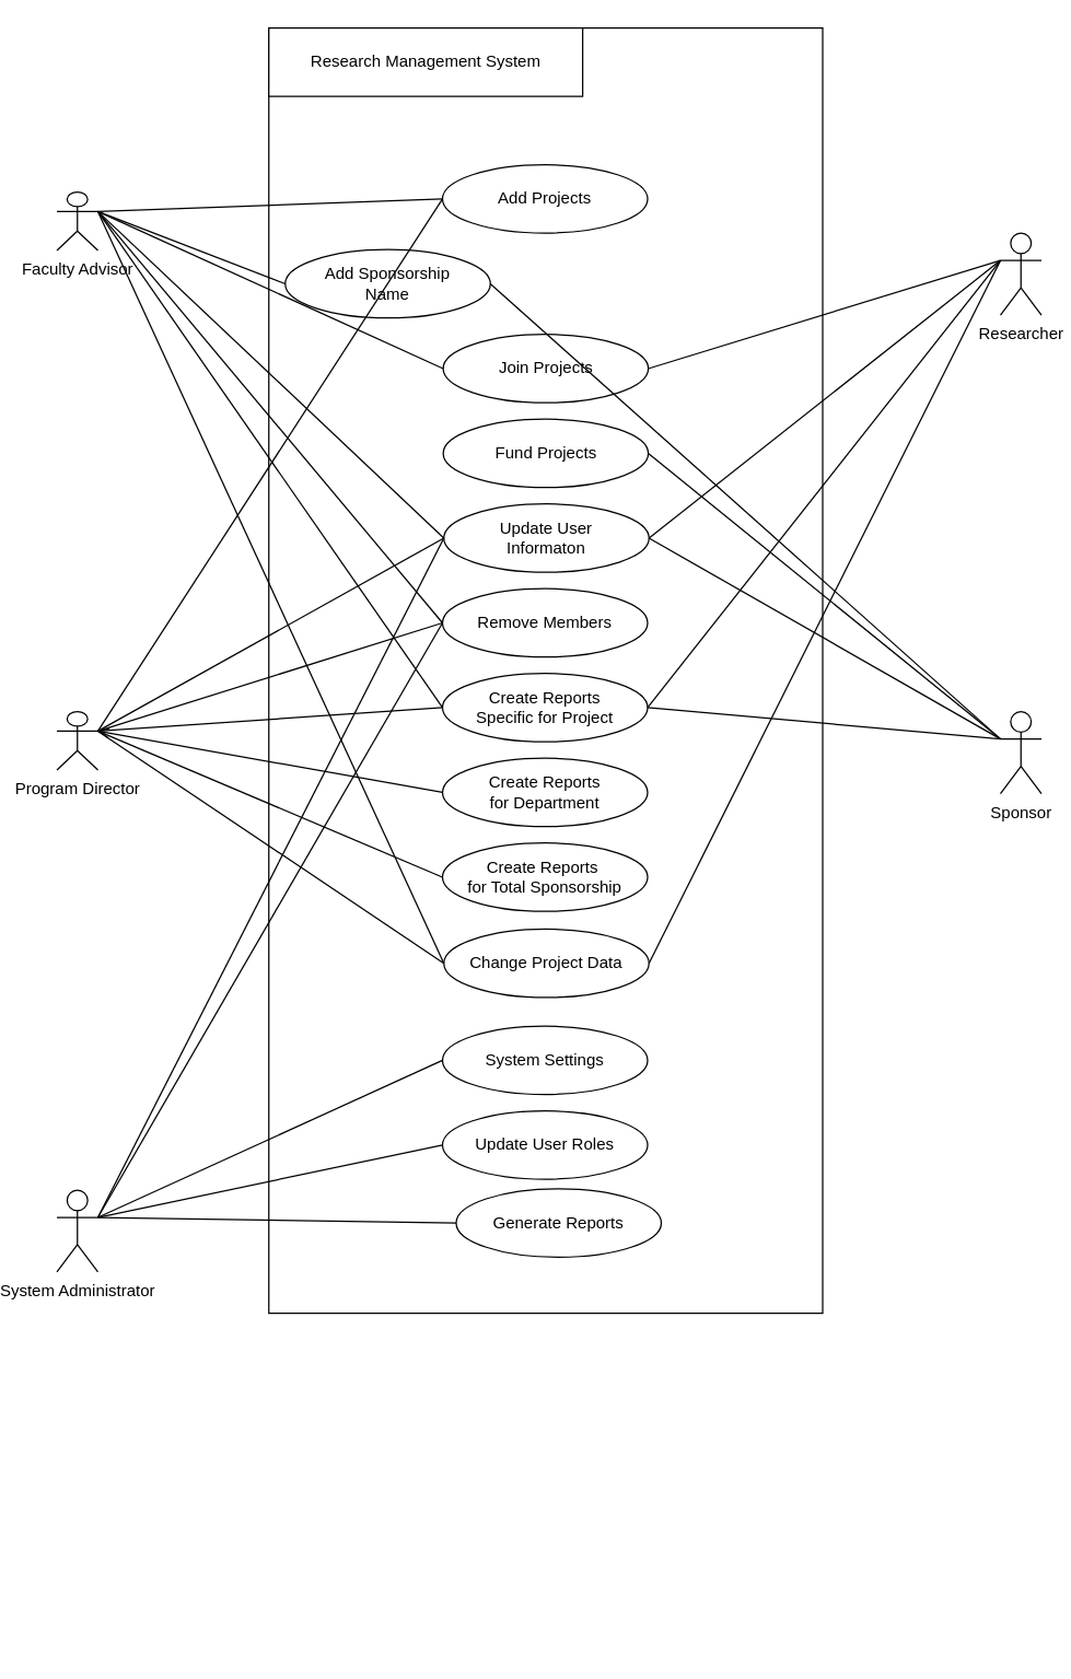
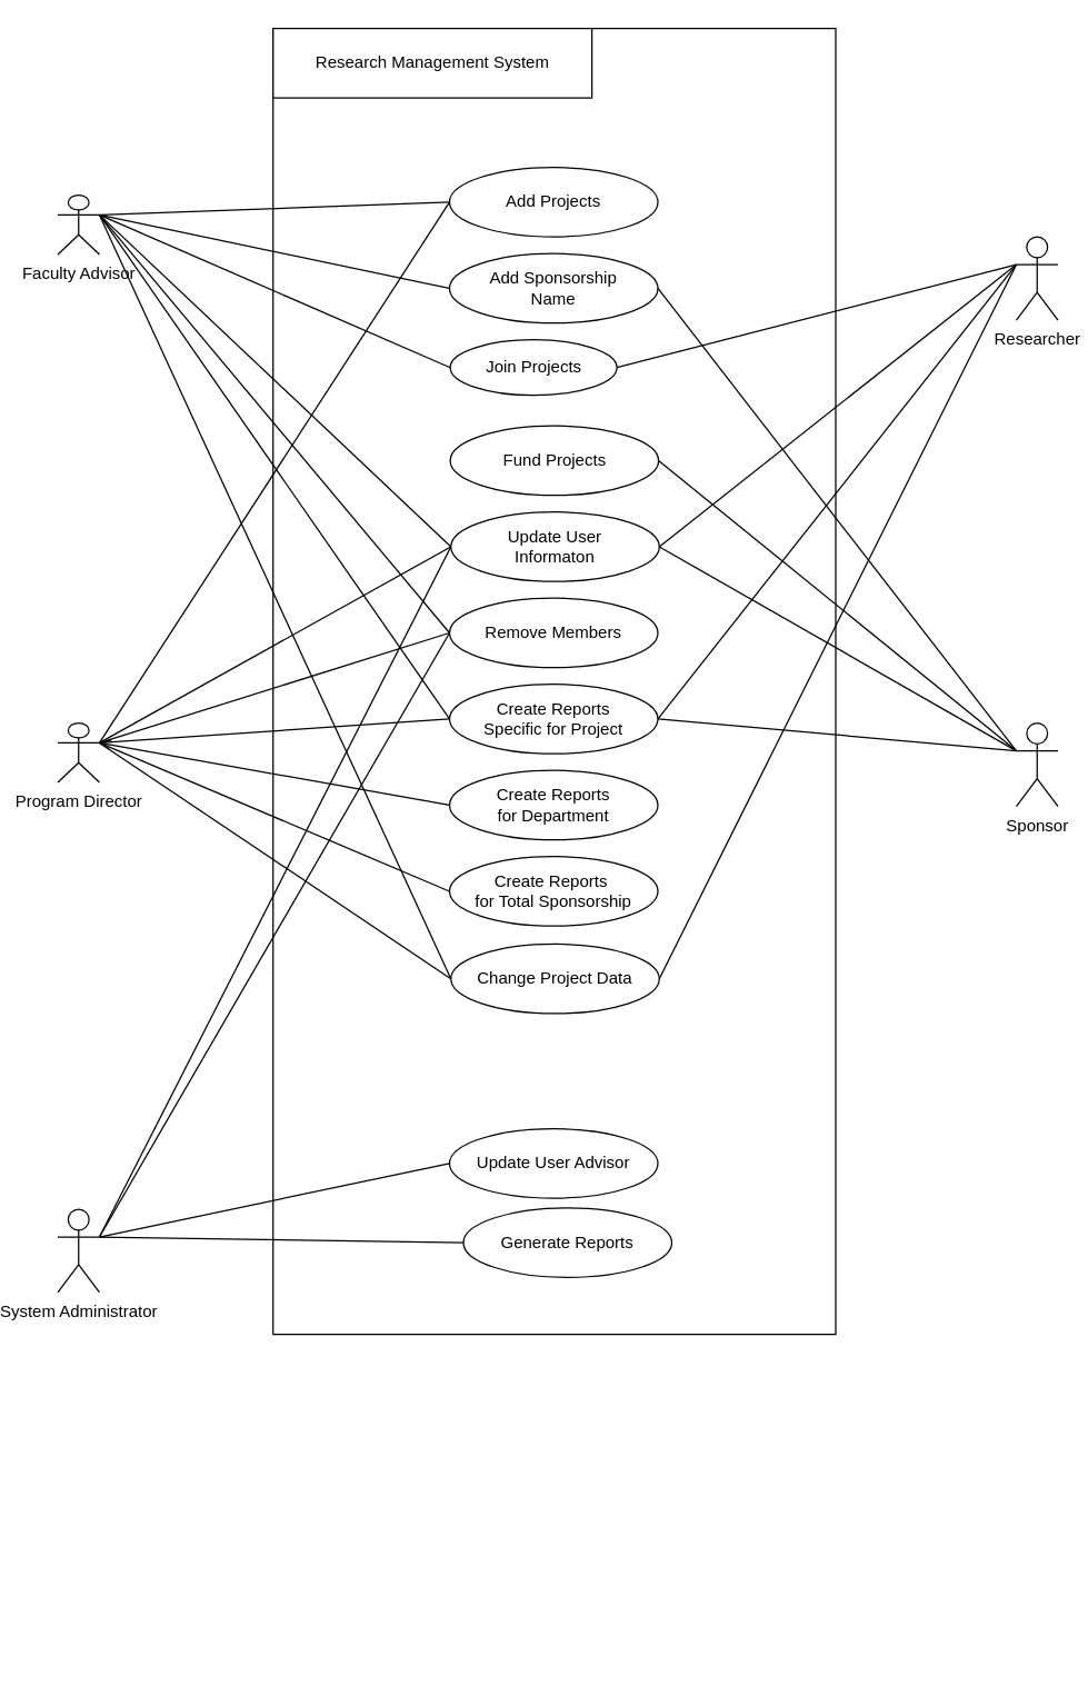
- <mxCell id="7" value="Add Sponsorship&lt;div&gt;Name&lt;/div&gt;" style="ellipse;whiteSpace=wrap;html=1;" parent="2" vertex="1"><mxGeometry x="12" y="162.08" width="150" height="50" as="geometry" /></mxCell>
+ <mxCell id="7" value="Add Sponsorship&lt;div&gt;Name&lt;/div&gt;" style="ellipse;whiteSpace=wrap;html=1;" parent="2" vertex="1"><mxGeometry x="127.0" y="162.08" width="150" height="50" as="geometry" /></mxCell>
- <mxCell id="8" value="Join Projects" style="ellipse;whiteSpace=wrap;html=1;" parent="2" vertex="1"><mxGeometry x="127.5" y="224.08" width="150" height="50" as="geometry" /></mxCell>
+ <mxCell id="8" value="Join Projects" style="ellipse;whiteSpace=wrap;html=1;" parent="2" vertex="1"><mxGeometry x="127.5" y="224.08" width="120" height="40" as="geometry" /></mxCell>
- <mxCell id="17" value="System Settings" style="ellipse;whiteSpace=wrap;html=1;" parent="2" vertex="1"><mxGeometry x="127" y="730" width="150" height="50" as="geometry" /></mxCell>
- <mxCell id="44" value="" style="endArrow=none;html=1;rounded=0;exitX=0;exitY=0.5;exitDx=0;exitDy=0;entryX=1;entryY=0.333;entryDx=0;entryDy=0;entryPerimeter=0;" edge="1" parent="1" source="17" target="24"><mxGeometry width="50" height="50" relative="1" as="geometry"><mxPoint x="313" y="403" as="sourcePoint" /><mxPoint x="60" y="900" as="targetPoint" /></mxGeometry></mxCell>
- <mxCell id="20" value="Update User Roles" style="ellipse;whiteSpace=wrap;html=1;" parent="2" vertex="1"><mxGeometry x="127" y="792" width="150" height="50" as="geometry" /></mxCell>
+ <mxCell id="20" value="Update User Advisor" style="ellipse;whiteSpace=wrap;html=1;" parent="2" vertex="1"><mxGeometry x="127" y="792" width="150" height="50" as="geometry" /></mxCell>
